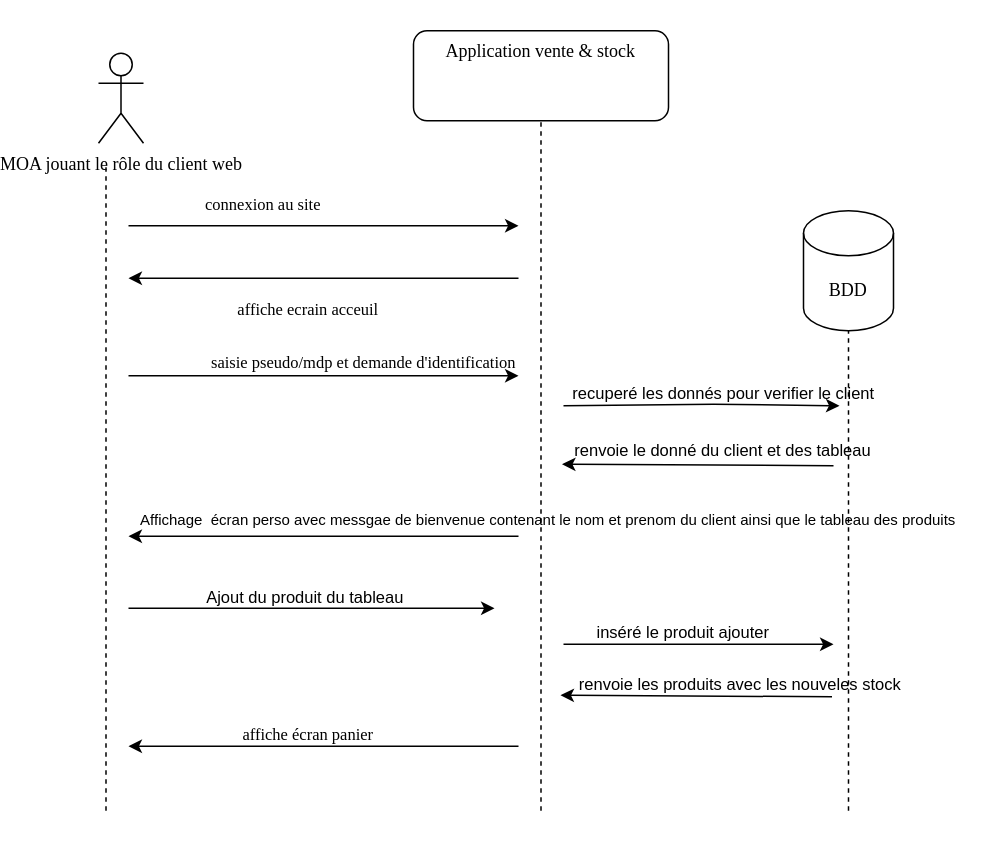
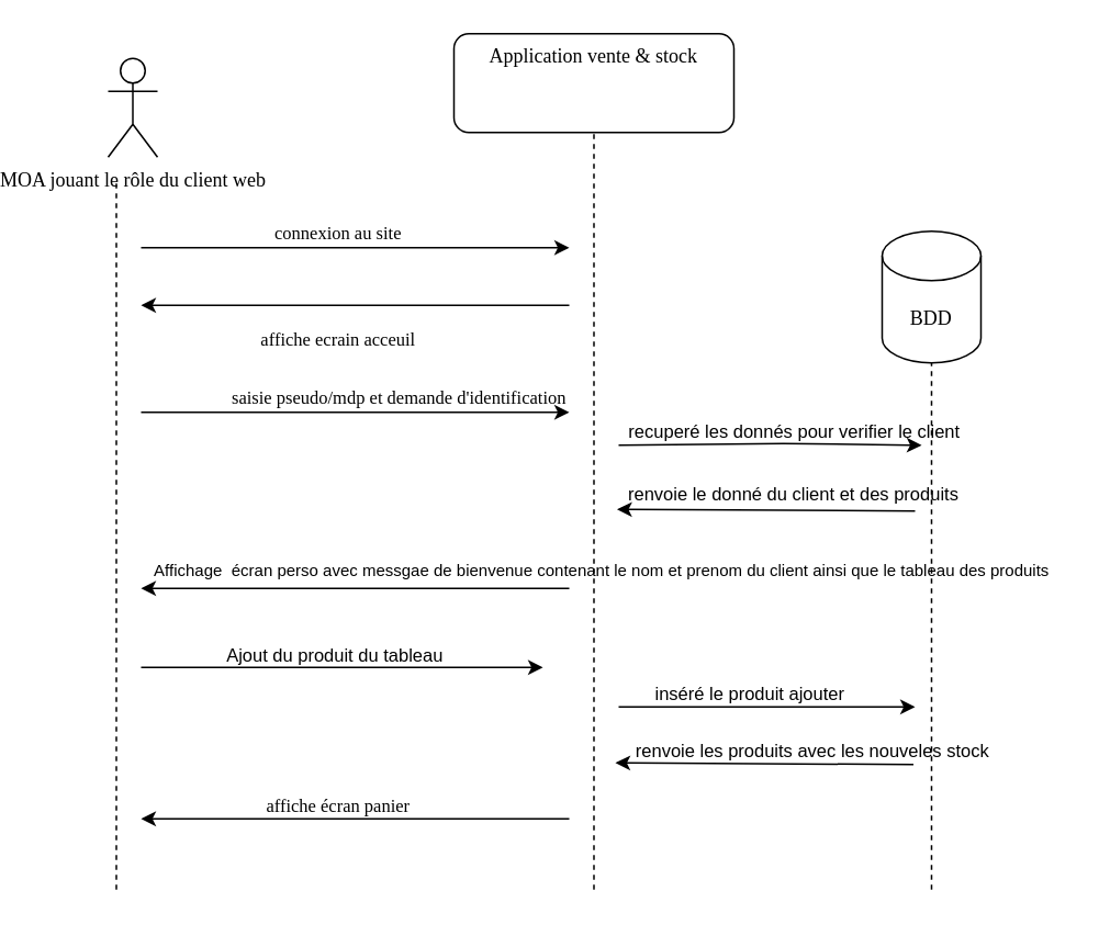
- <mxCell id="8" value="connexion au site" style="text;html=1;strokeColor=none;fillColor=none;align=center;verticalAlign=middle;whiteSpace=wrap;rounded=0;spacingBottom=5;fontFamily=Verdana;fontSize=11;" vertex="1" parent="1"><mxGeometry x="60" y="123" width="140" height="30" as="geometry" /></mxCell>
+ <mxCell id="8" value="connexion au site" style="text;html=1;strokeColor=none;fillColor=none;align=center;verticalAlign=middle;whiteSpace=wrap;rounded=0;spacingBottom=5;fontFamily=Verdana;fontSize=11;" vertex="1" parent="1"><mxGeometry x="90" y="128" width="140" height="30" as="geometry" /></mxCell>
- <mxCell id="19" value="renvoie le donné du client et des tableau&amp;nbsp;" style="text;html=1;strokeColor=none;fillColor=none;align=center;verticalAlign=middle;whiteSpace=wrap;rounded=0;fontSize=11;" vertex="1" parent="1"><mxGeometry x="320" y="294" width="236" height="11" as="geometry" /></mxCell>
+ <mxCell id="19" value="renvoie le donné du client et des produits&amp;nbsp;" style="text;html=1;strokeColor=none;fillColor=none;align=center;verticalAlign=middle;whiteSpace=wrap;rounded=0;fontSize=11;" vertex="1" parent="1"><mxGeometry x="320" y="294" width="236" height="11" as="geometry" /></mxCell>
